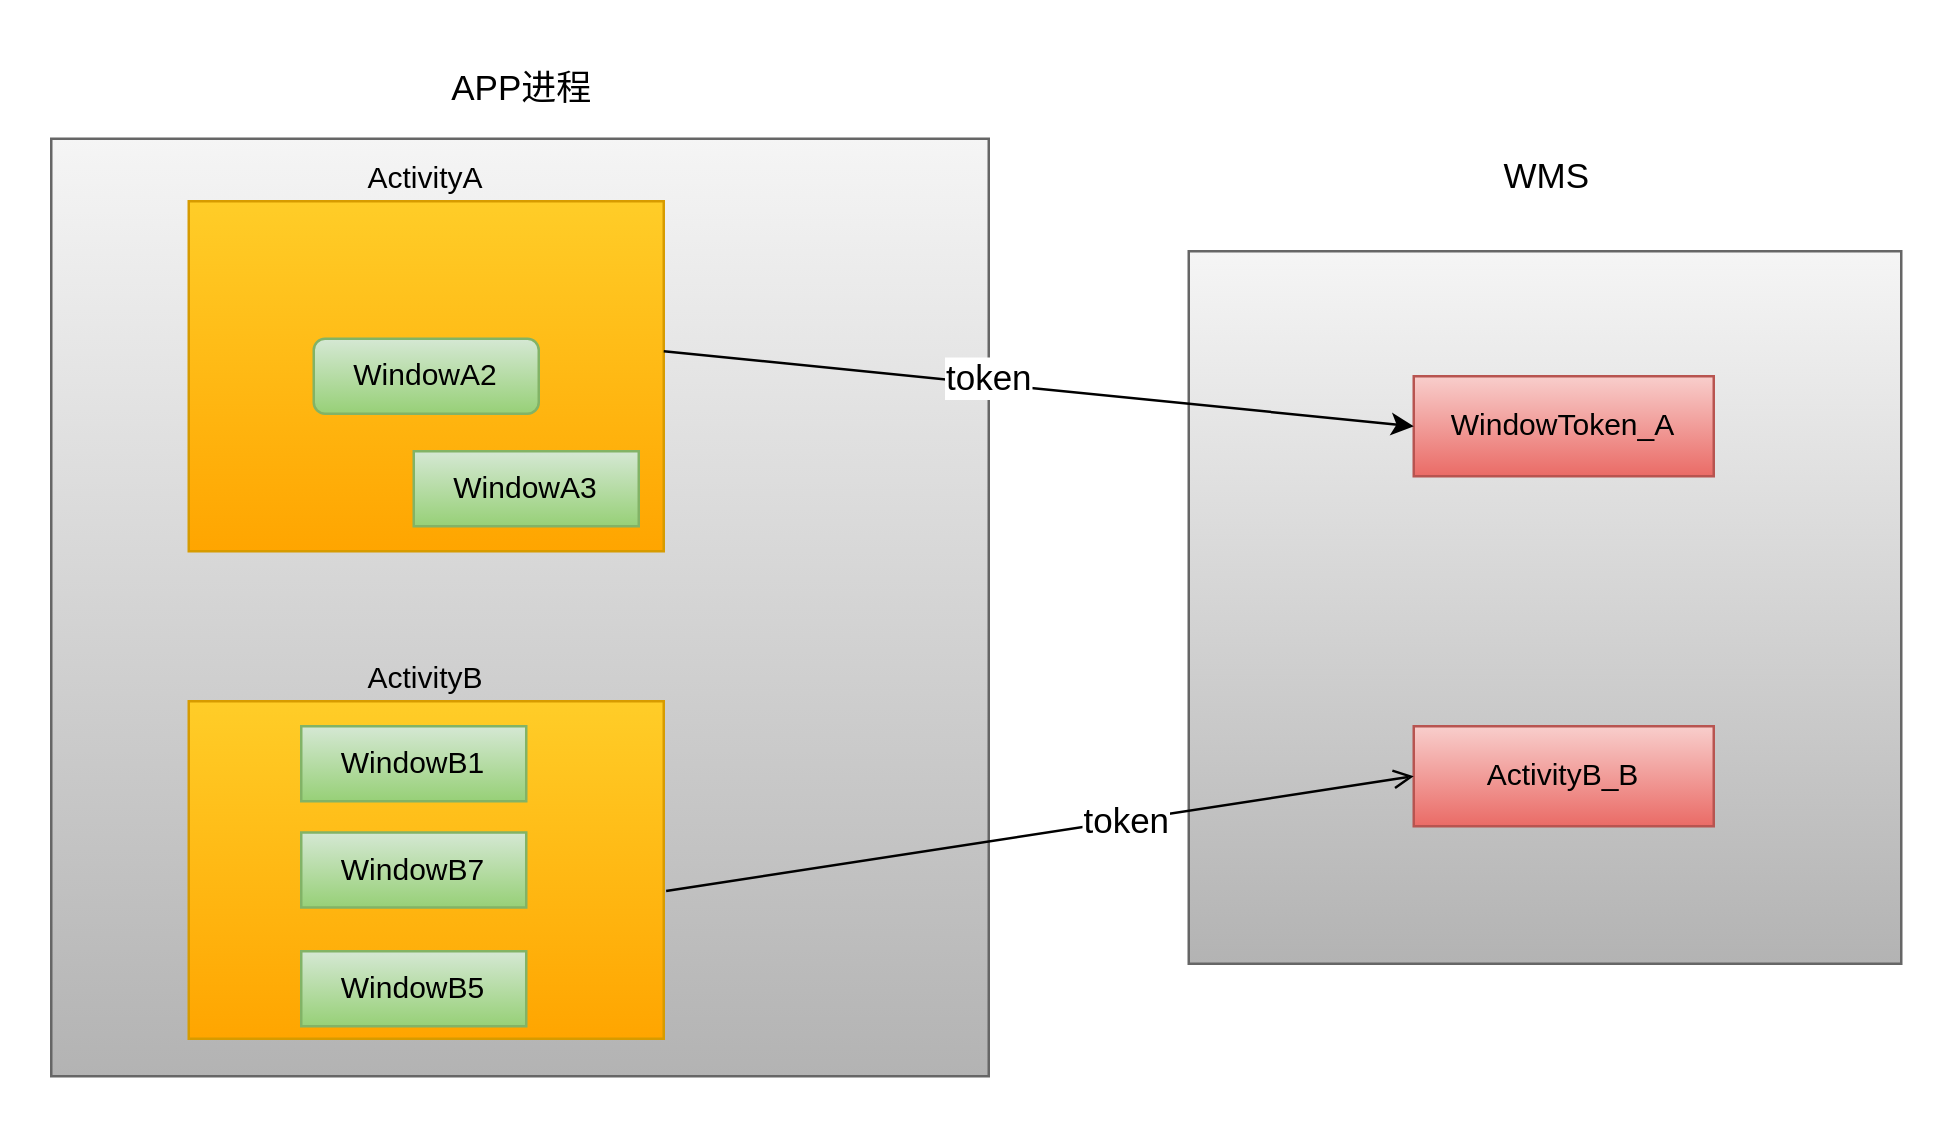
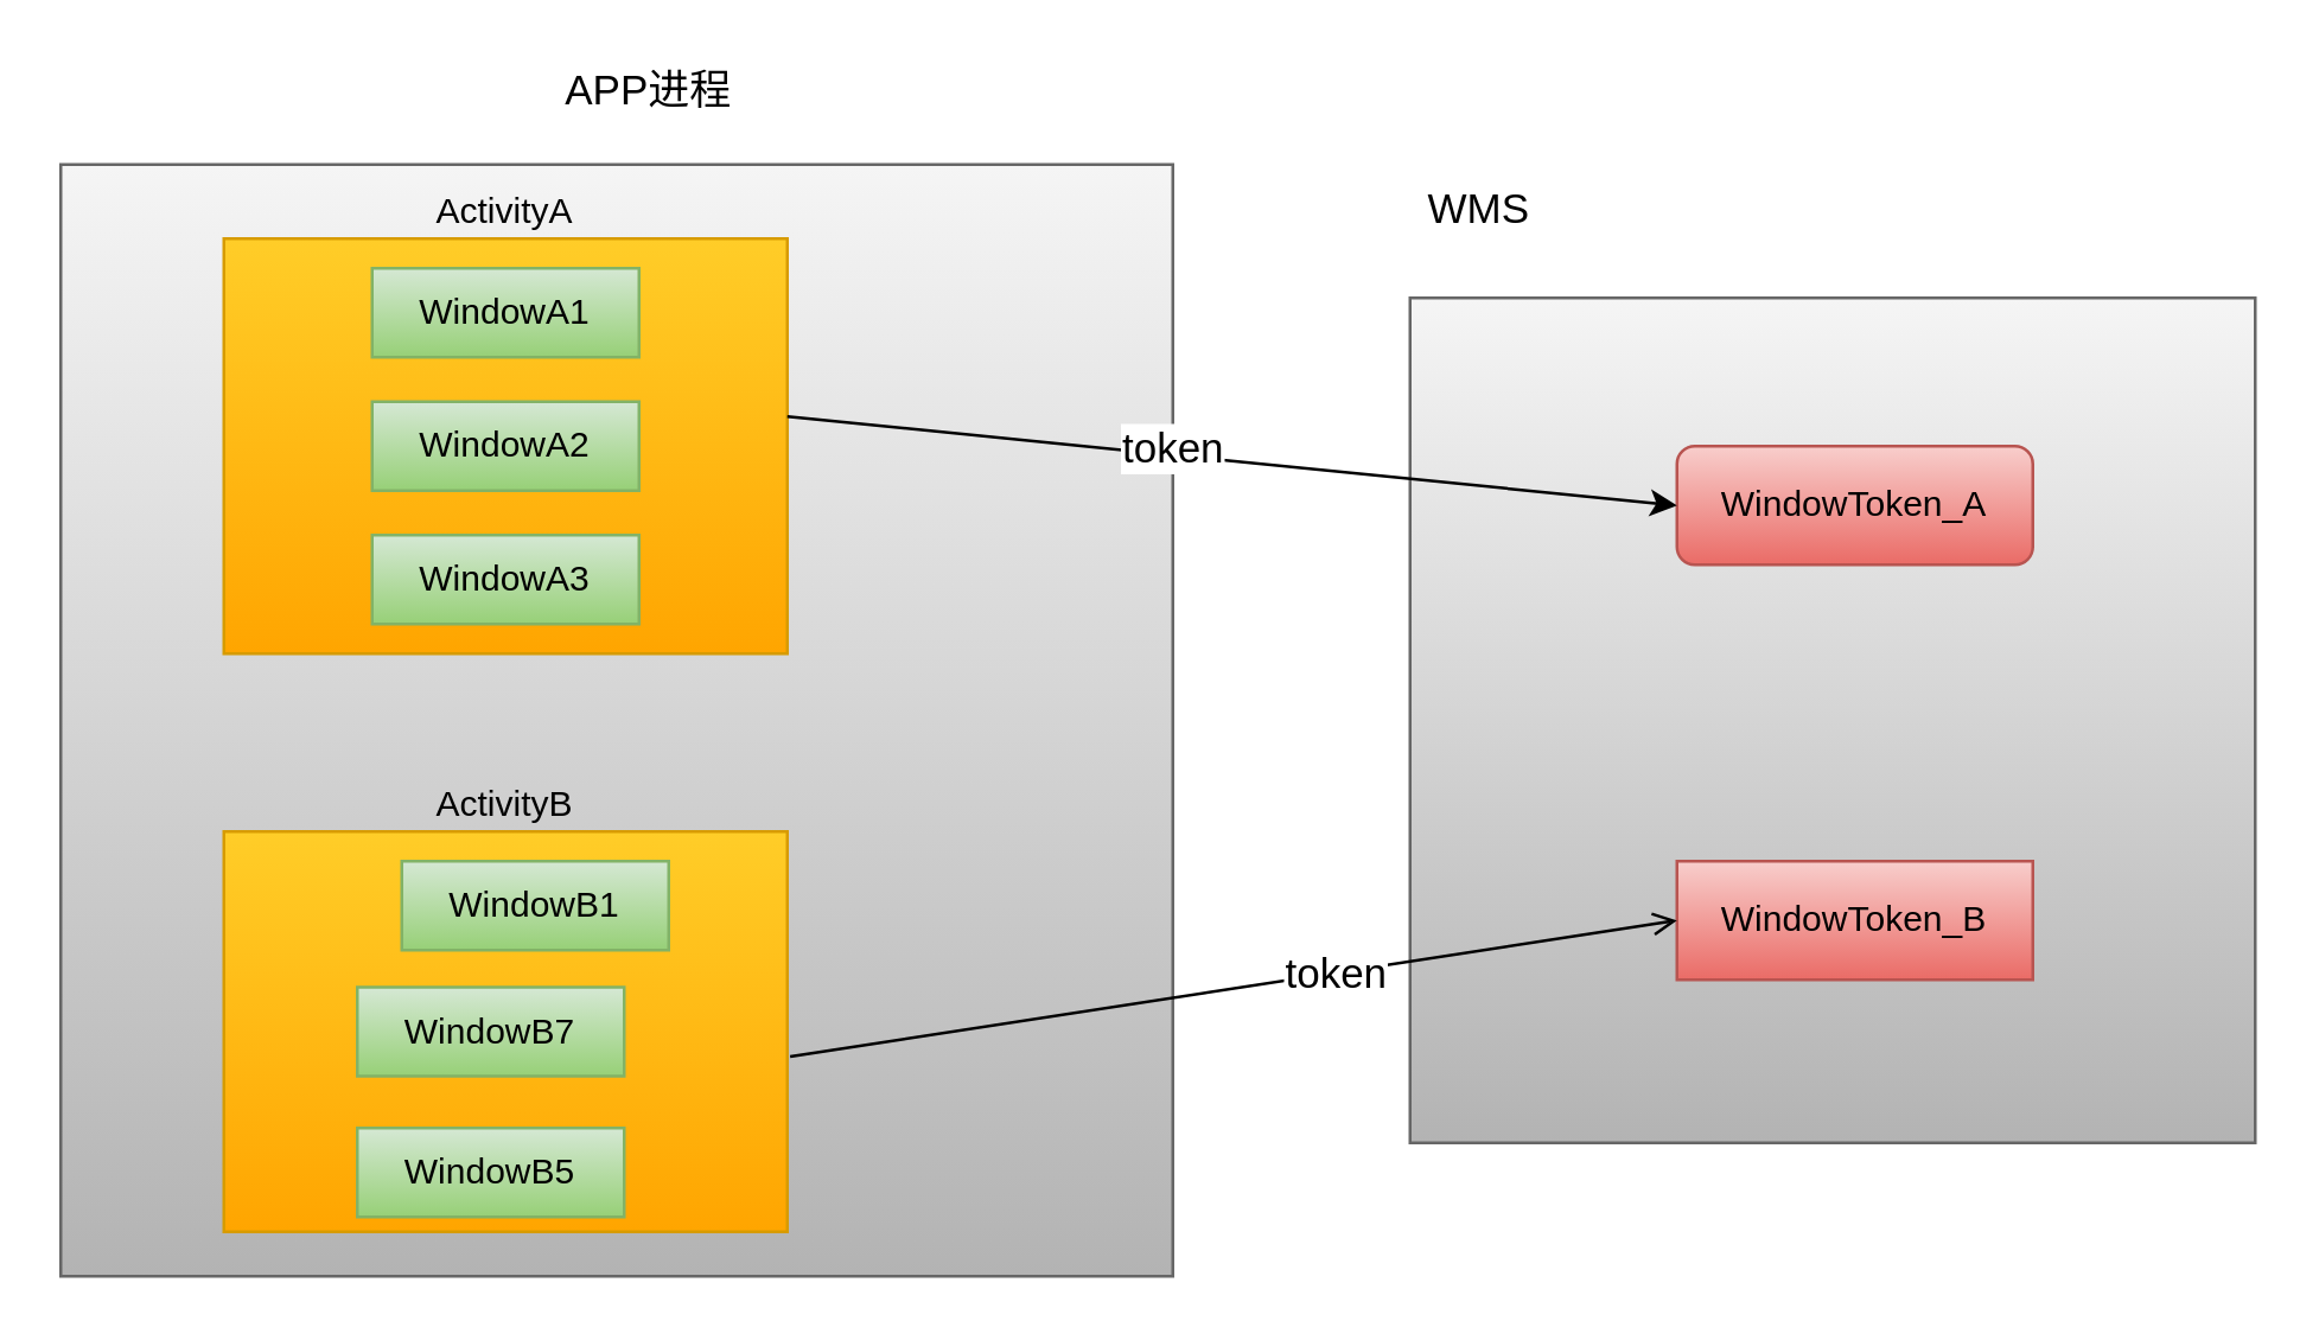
- <mxCell id="3" value="APP进程" style="text;html=1;resizable=0;autosize=1;align=center;verticalAlign=middle;points=[];fillColor=none;strokeColor=none;rounded=0;fontSize=14;" vertex="1" parent="1"><mxGeometry x="167.5" y="20" width="80" height="30" as="geometry" /></mxCell>
+ <mxCell id="3" value="APP进程" style="text;html=1;resizable=0;autosize=1;align=center;verticalAlign=middle;points=[];fillColor=none;strokeColor=none;rounded=0;fontSize=14;" vertex="1" parent="1"><mxGeometry x="177.5" y="15" width="80" height="30" as="geometry" /></mxCell>
- <mxCell id="6" value="&lt;font style=&quot;font-size: 14px;&quot;&gt;WMS&lt;/font&gt;" style="text;html=1;resizable=0;autosize=1;align=center;verticalAlign=middle;points=[];fillColor=none;strokeColor=none;rounded=0;" vertex="1" parent="1"><mxGeometry x="587.5" y="55" width="60" height="30" as="geometry" /></mxCell>
+ <mxCell id="6" value="&lt;font style=&quot;font-size: 14px;&quot;&gt;WMS&lt;/font&gt;" style="text;html=1;resizable=0;autosize=1;align=center;verticalAlign=middle;points=[];fillColor=none;strokeColor=none;rounded=0;" vertex="1" parent="1"><mxGeometry x="467.5" y="55" width="60" height="30" as="geometry" /></mxCell>
+ <mxCell id="14" value="WindowA1" style="rounded=0;whiteSpace=wrap;html=1;fillColor=#d5e8d4;gradientColor=#97d077;strokeColor=#82b366;" vertex="1" parent="1"><mxGeometry x="125" y="90" width="90" height="30" as="geometry" /></mxCell>
- <mxCell id="15" value="WindowA2" style="whiteSpace=wrap;html=1;fillColor=#d5e8d4;gradientColor=#97d077;strokeColor=#82b366;rounded=1;" vertex="1" parent="1"><mxGeometry x="125" y="135" width="90" height="30" as="geometry" /></mxCell>
+ <mxCell id="15" value="WindowA2" style="rounded=0;whiteSpace=wrap;html=1;fillColor=#d5e8d4;gradientColor=#97d077;strokeColor=#82b366;" vertex="1" parent="1"><mxGeometry x="125" y="135" width="90" height="30" as="geometry" /></mxCell>
- <mxCell id="7" value="WindowToken_A" style="rounded=0;whiteSpace=wrap;html=1;fillColor=#f8cecc;gradientColor=#ea6b66;strokeColor=#b85450;" vertex="1" parent="1"><mxGeometry x="565" y="150" width="120" height="40" as="geometry" /></mxCell>
+ <mxCell id="7" value="WindowToken_A" style="whiteSpace=wrap;html=1;fillColor=#f8cecc;gradientColor=#ea6b66;strokeColor=#b85450;rounded=1;" vertex="1" parent="1"><mxGeometry x="565" y="150" width="120" height="40" as="geometry" /></mxCell>
- <mxCell id="16" value="WindowA3" style="rounded=0;whiteSpace=wrap;html=1;fillColor=#d5e8d4;gradientColor=#97d077;strokeColor=#82b366;" vertex="1" parent="1"><mxGeometry x="165" y="180" width="90" height="30" as="geometry" /></mxCell>
+ <mxCell id="16" value="WindowA3" style="rounded=0;whiteSpace=wrap;html=1;fillColor=#d5e8d4;gradientColor=#97d077;strokeColor=#82b366;" vertex="1" parent="1"><mxGeometry x="125" y="180" width="90" height="30" as="geometry" /></mxCell>
- <mxCell id="17" value="WindowB1" style="rounded=0;whiteSpace=wrap;html=1;fillColor=#d5e8d4;gradientColor=#97d077;strokeColor=#82b366;" vertex="1" parent="1"><mxGeometry x="120" y="290" width="90" height="30" as="geometry" /></mxCell>
+ <mxCell id="17" value="WindowB1" style="rounded=0;whiteSpace=wrap;html=1;fillColor=#d5e8d4;gradientColor=#97d077;strokeColor=#82b366;" vertex="1" parent="1"><mxGeometry x="135" y="290" width="90" height="30" as="geometry" /></mxCell>
- <mxCell id="8" value="ActivityB_B" style="rounded=0;whiteSpace=wrap;html=1;fillColor=#f8cecc;gradientColor=#ea6b66;strokeColor=#b85450;" vertex="1" parent="1"><mxGeometry x="565" y="290" width="120" height="40" as="geometry" /></mxCell>
+ <mxCell id="8" value="WindowToken_B" style="rounded=0;whiteSpace=wrap;html=1;fillColor=#f8cecc;gradientColor=#ea6b66;strokeColor=#b85450;" vertex="1" parent="1"><mxGeometry x="565" y="290" width="120" height="40" as="geometry" /></mxCell>
